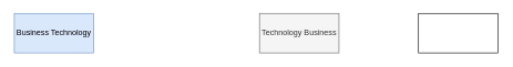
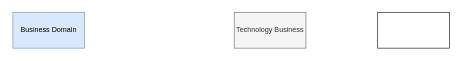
- <mxCell id="2" value="Business Technology" style="rounded=0;whiteSpace=wrap;html=1;fillColor=#dae8fc;strokeColor=#6c8ebf;" vertex="1" parent="1"><mxGeometry x="20" y="20" width="120" height="60" as="geometry" /></mxCell>
+ <mxCell id="2" value="Business Domain" style="rounded=0;whiteSpace=wrap;html=1;fillColor=#dae8fc;strokeColor=#6c8ebf;" vertex="1" parent="1"><mxGeometry x="20" y="20" width="120" height="60" as="geometry" /></mxCell>
